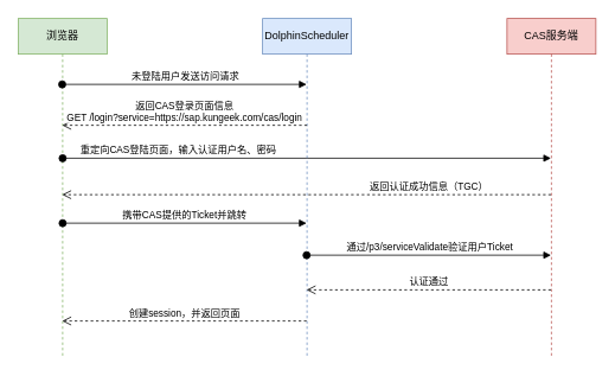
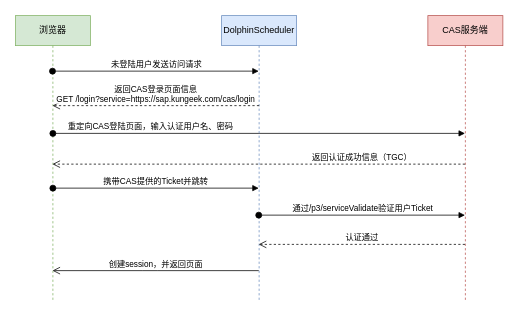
- <mxCell id="12" value="创建session，并返回页面" style="html=1;verticalAlign=bottom;endArrow=open;dashed=1;endSize=8;" parent="1" source="5" target="2" edge="1"><mxGeometry relative="1" as="geometry"><mxPoint x="340" y="360" as="sourcePoint" /><mxPoint x="260" y="360" as="targetPoint" /><Array as="points"><mxPoint x="200" y="360" /></Array></mxGeometry></mxCell>
+ <mxCell id="12" value="创建session，并返回页面" style="html=1;verticalAlign=bottom;endArrow=open;dashed=0;endSize=8;" parent="1" source="5" target="2" edge="1"><mxGeometry relative="1" as="geometry"><mxPoint x="340" y="360" as="sourcePoint" /><mxPoint x="260" y="360" as="targetPoint" /><Array as="points"><mxPoint x="200" y="360" /></Array></mxGeometry></mxCell>
